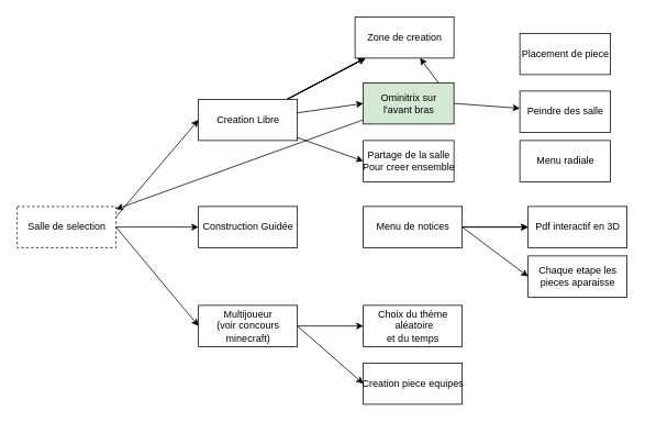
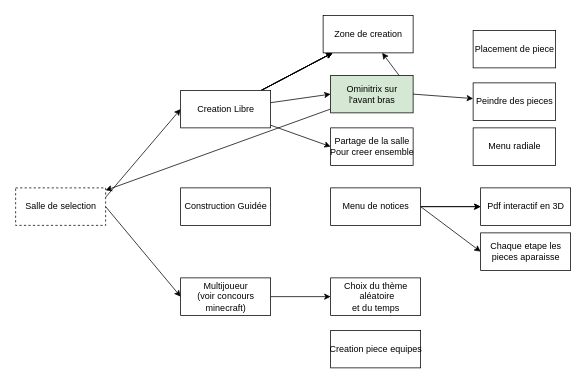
- <mxCell id="20" value="Peindre des salle" style="html=1;" parent="1" vertex="1"><mxGeometry x="630" y="110" width="110" height="50" as="geometry" /></mxCell>
+ <mxCell id="20" value="Peindre des pieces" style="html=1;" parent="1" vertex="1"><mxGeometry x="630" y="110" width="110" height="50" as="geometry" /></mxCell>
- <mxCell id="28" style="edgeStyle=none;html=1;exitX=1;exitY=0.5;exitDx=0;exitDy=0;entryX=0;entryY=0.5;entryDx=0;entryDy=0;" parent="1" source="30" target="10" edge="1"><mxGeometry relative="1" as="geometry" /></mxCell>
- <mxCell id="12" style="edgeStyle=none;html=1;exitX=1;exitY=0.5;exitDx=0;exitDy=0;entryX=0;entryY=0.5;entryDx=0;entryDy=0;" parent="1" source="13" target="32" edge="1"><mxGeometry relative="1" as="geometry" /></mxCell>
